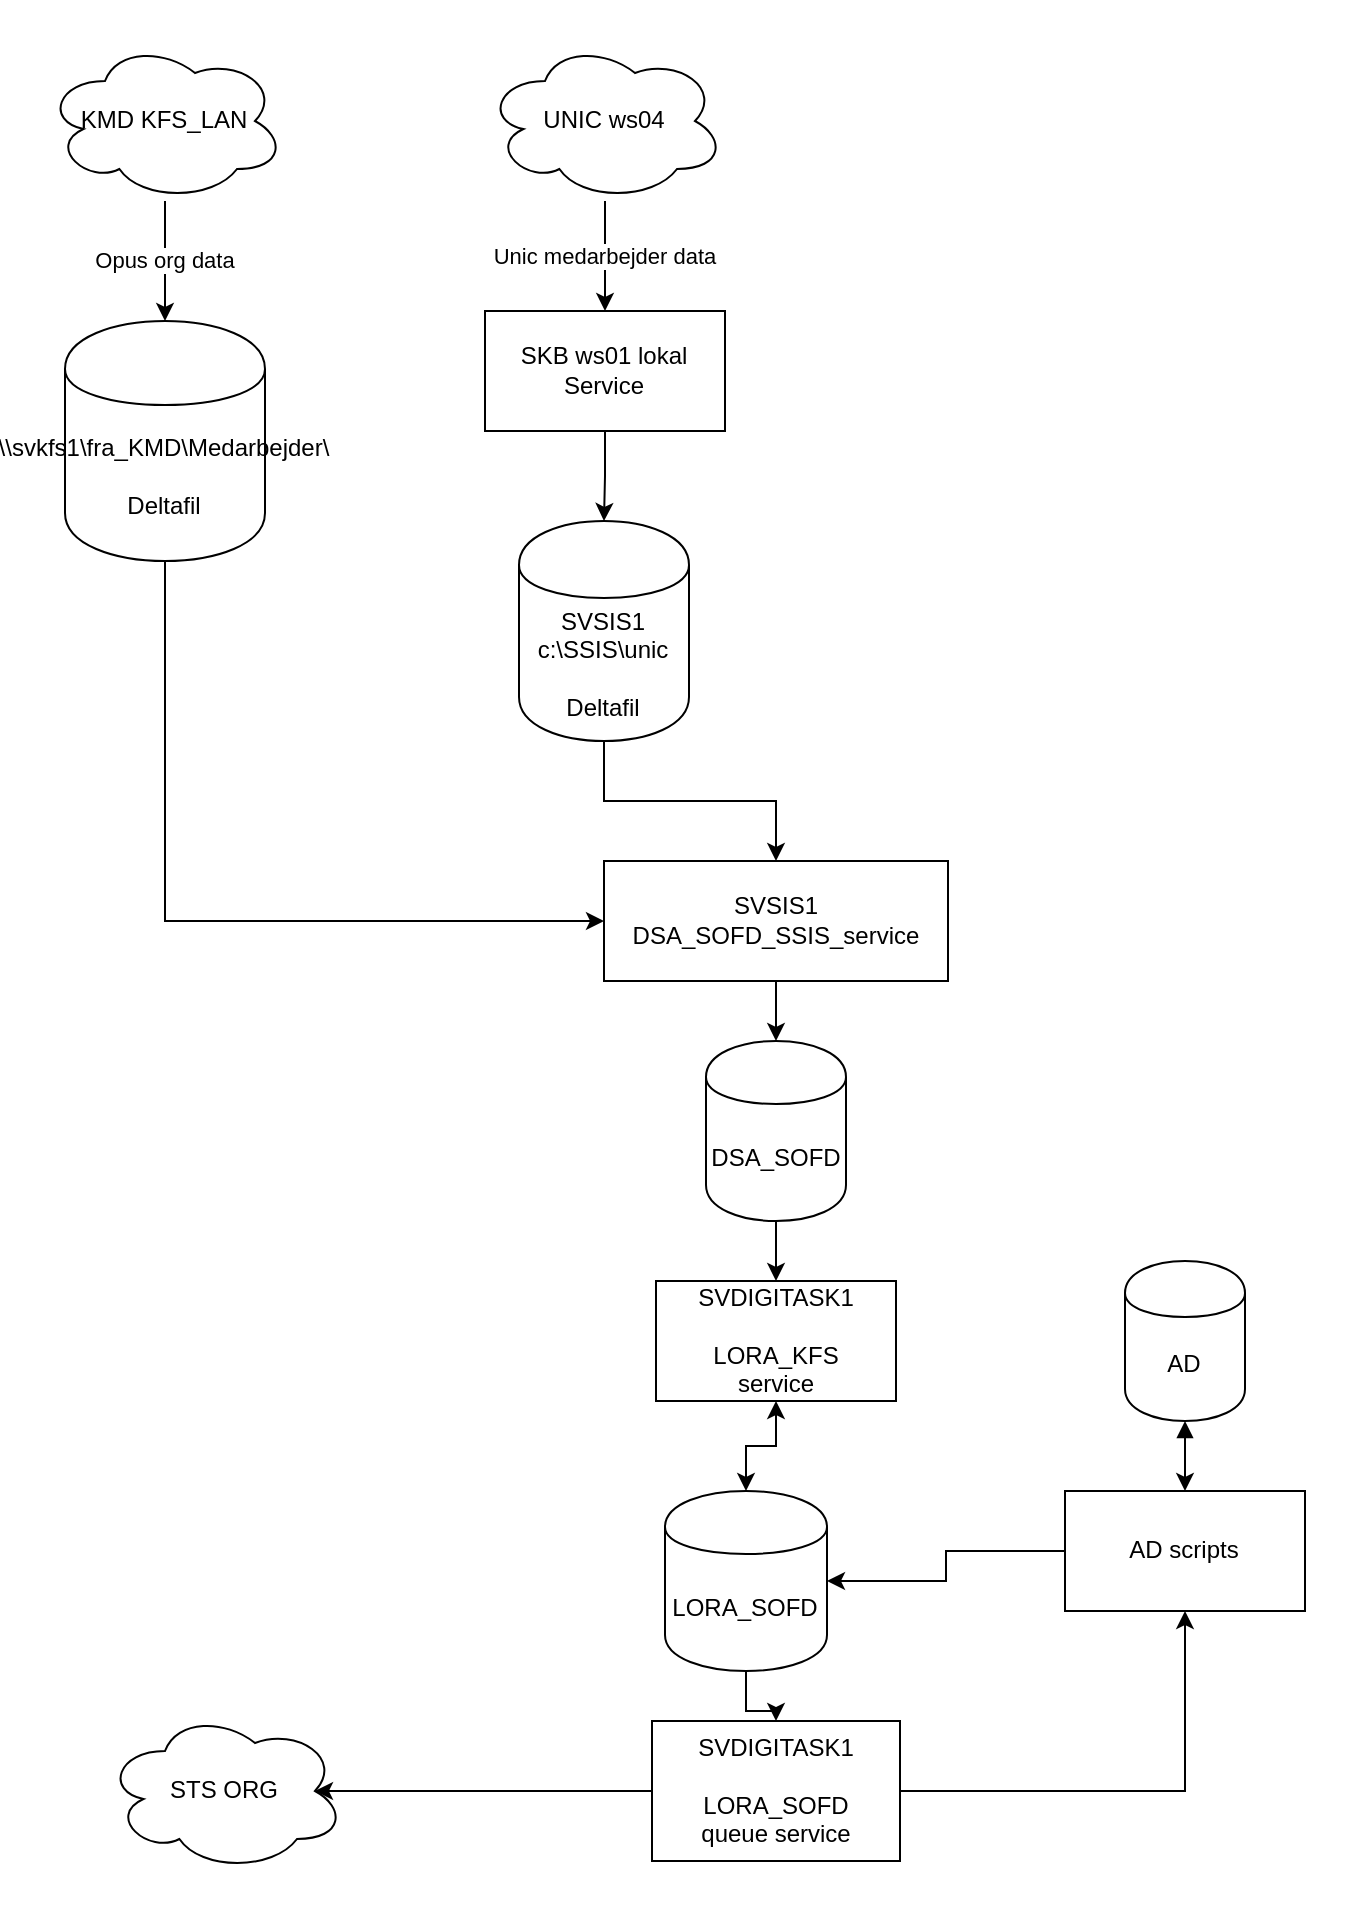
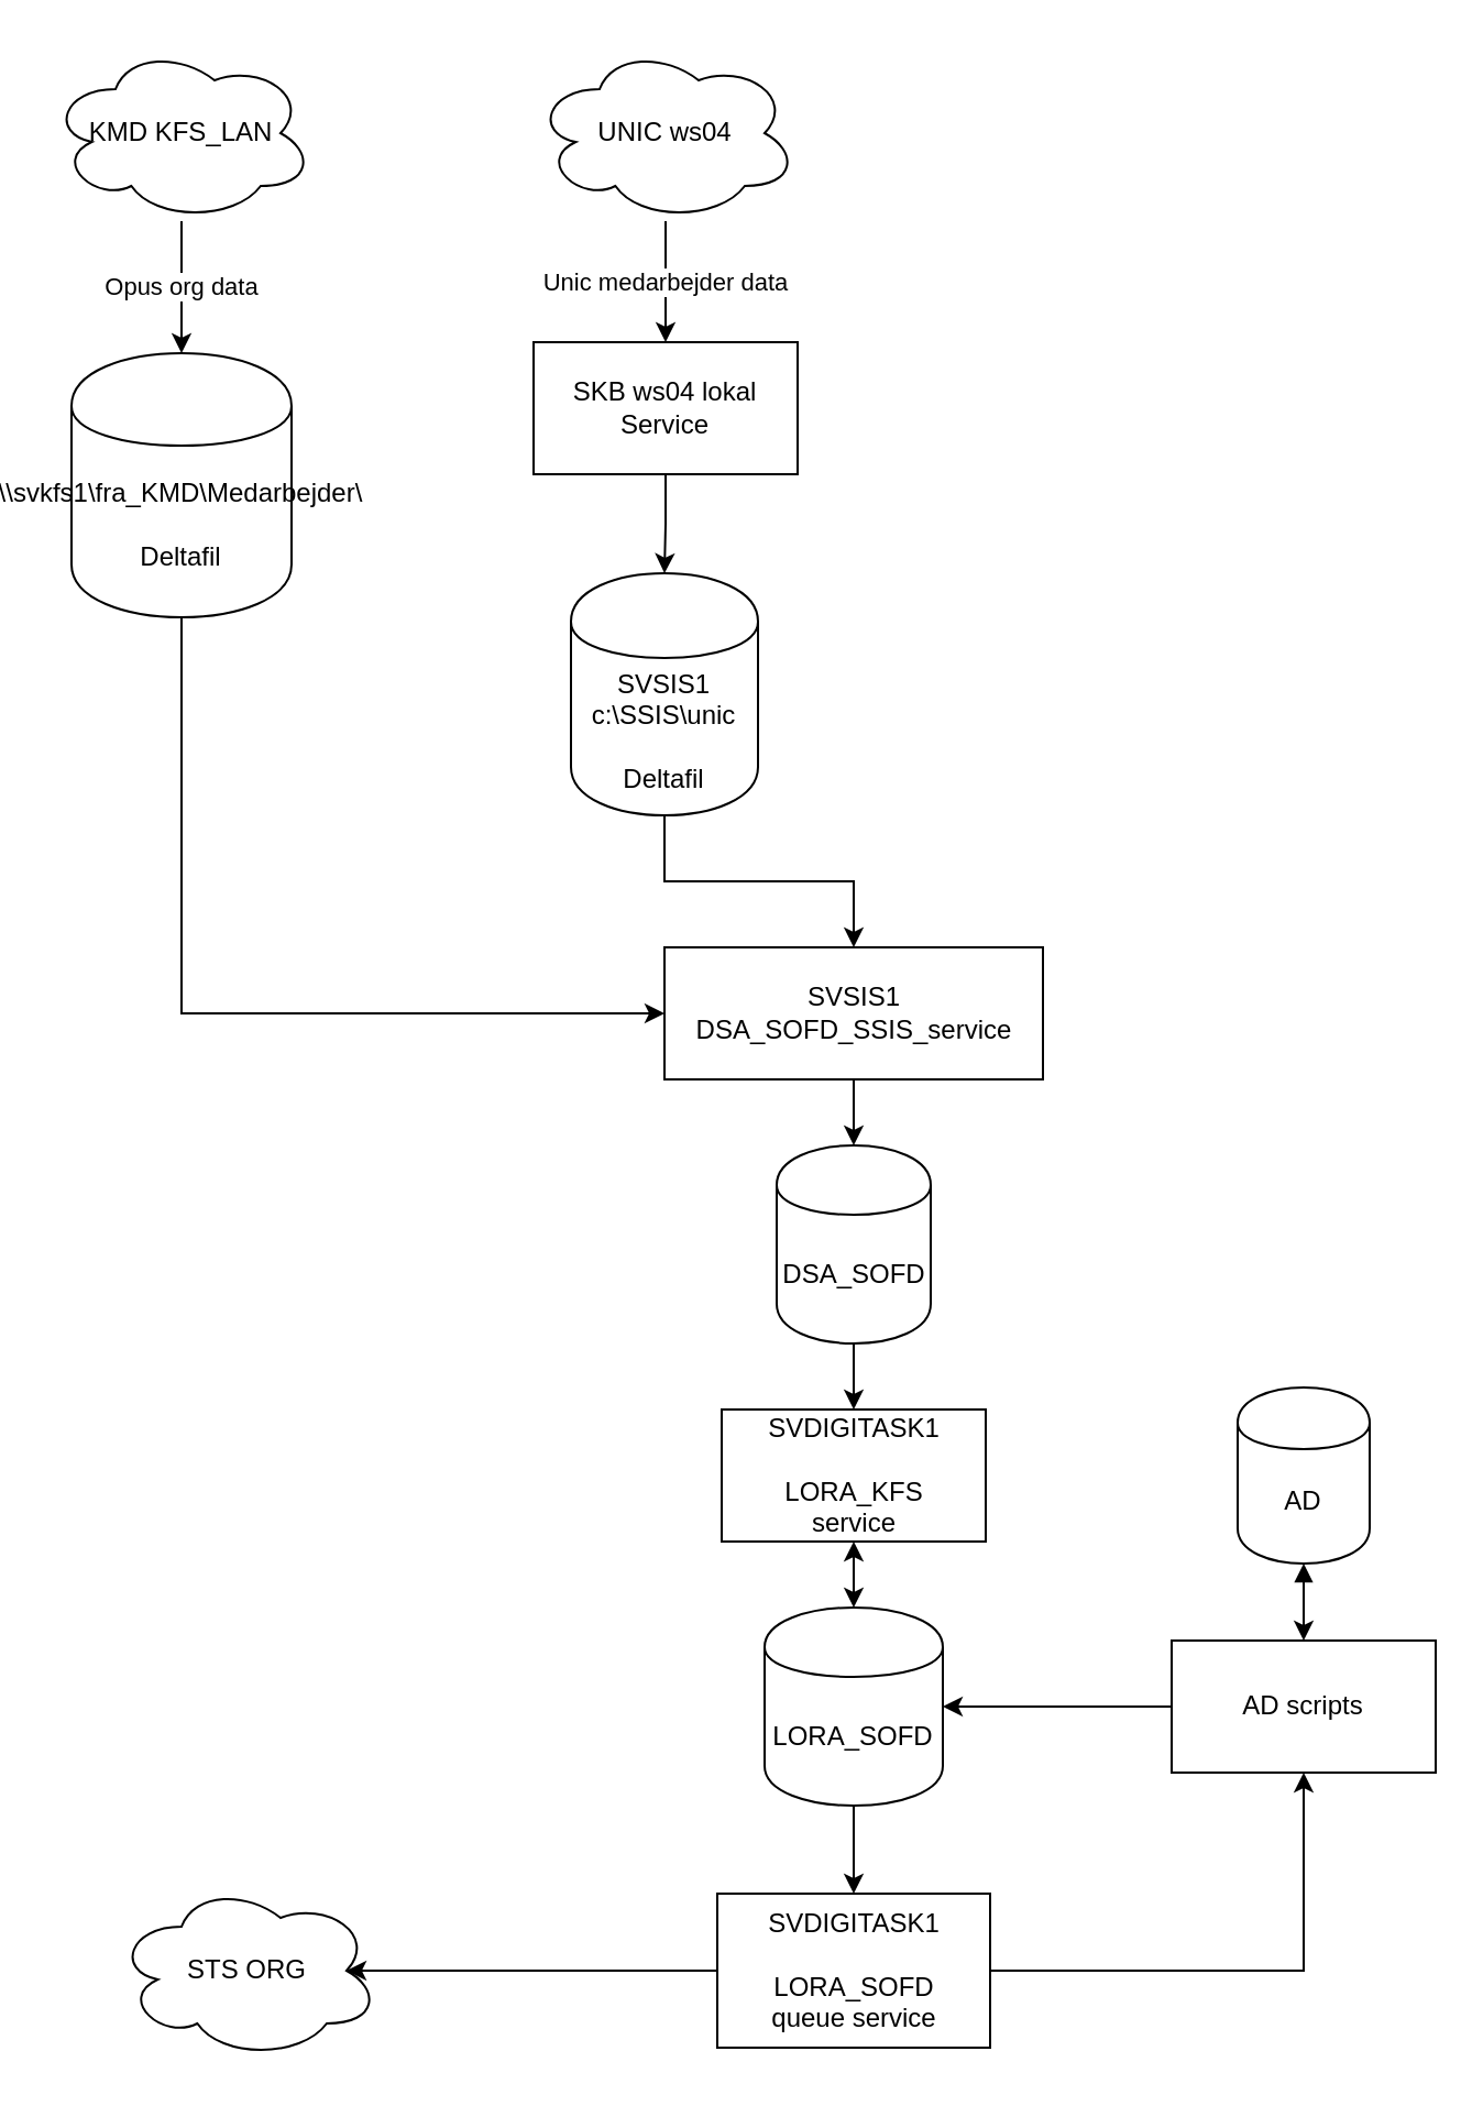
- <mxCell id="11" value="SKB ws01 lokal Service" style="rounded=0;whiteSpace=wrap;html=1;" vertex="1" parent="1"><mxGeometry x="240" y="155" width="120" height="60" as="geometry" /></mxCell>
+ <mxCell id="11" value="SKB ws04 lokal Service" style="rounded=0;whiteSpace=wrap;html=1;" vertex="1" parent="1"><mxGeometry x="240" y="155" width="120" height="60" as="geometry" /></mxCell>
- <mxCell id="23" value="LORA_SOFD" style="shape=cylinder;whiteSpace=wrap;html=1;boundedLbl=1;backgroundOutline=1;" vertex="1" parent="1"><mxGeometry x="330" y="745" width="81" height="90" as="geometry" /></mxCell>
+ <mxCell id="23" value="LORA_SOFD" style="shape=cylinder;whiteSpace=wrap;html=1;boundedLbl=1;backgroundOutline=1;" vertex="1" parent="1"><mxGeometry x="345" y="730" width="81" height="90" as="geometry" /></mxCell>
